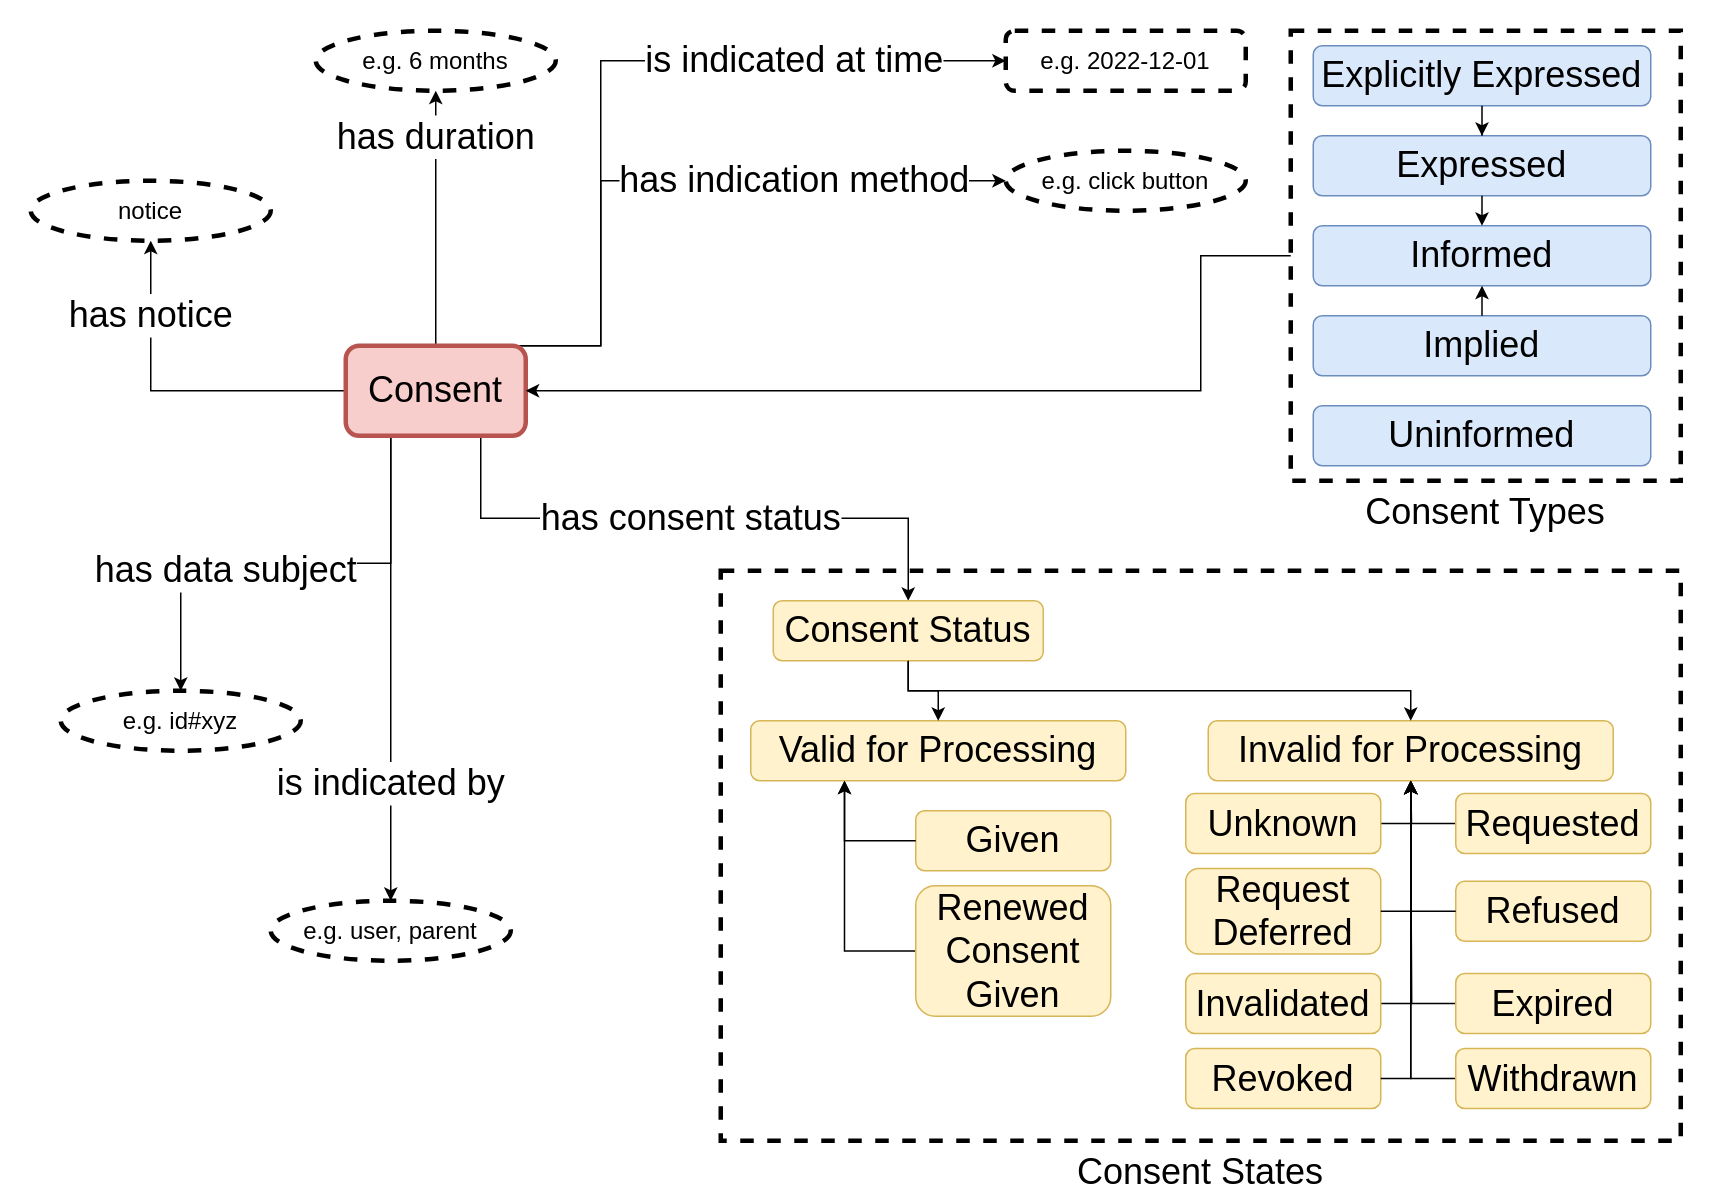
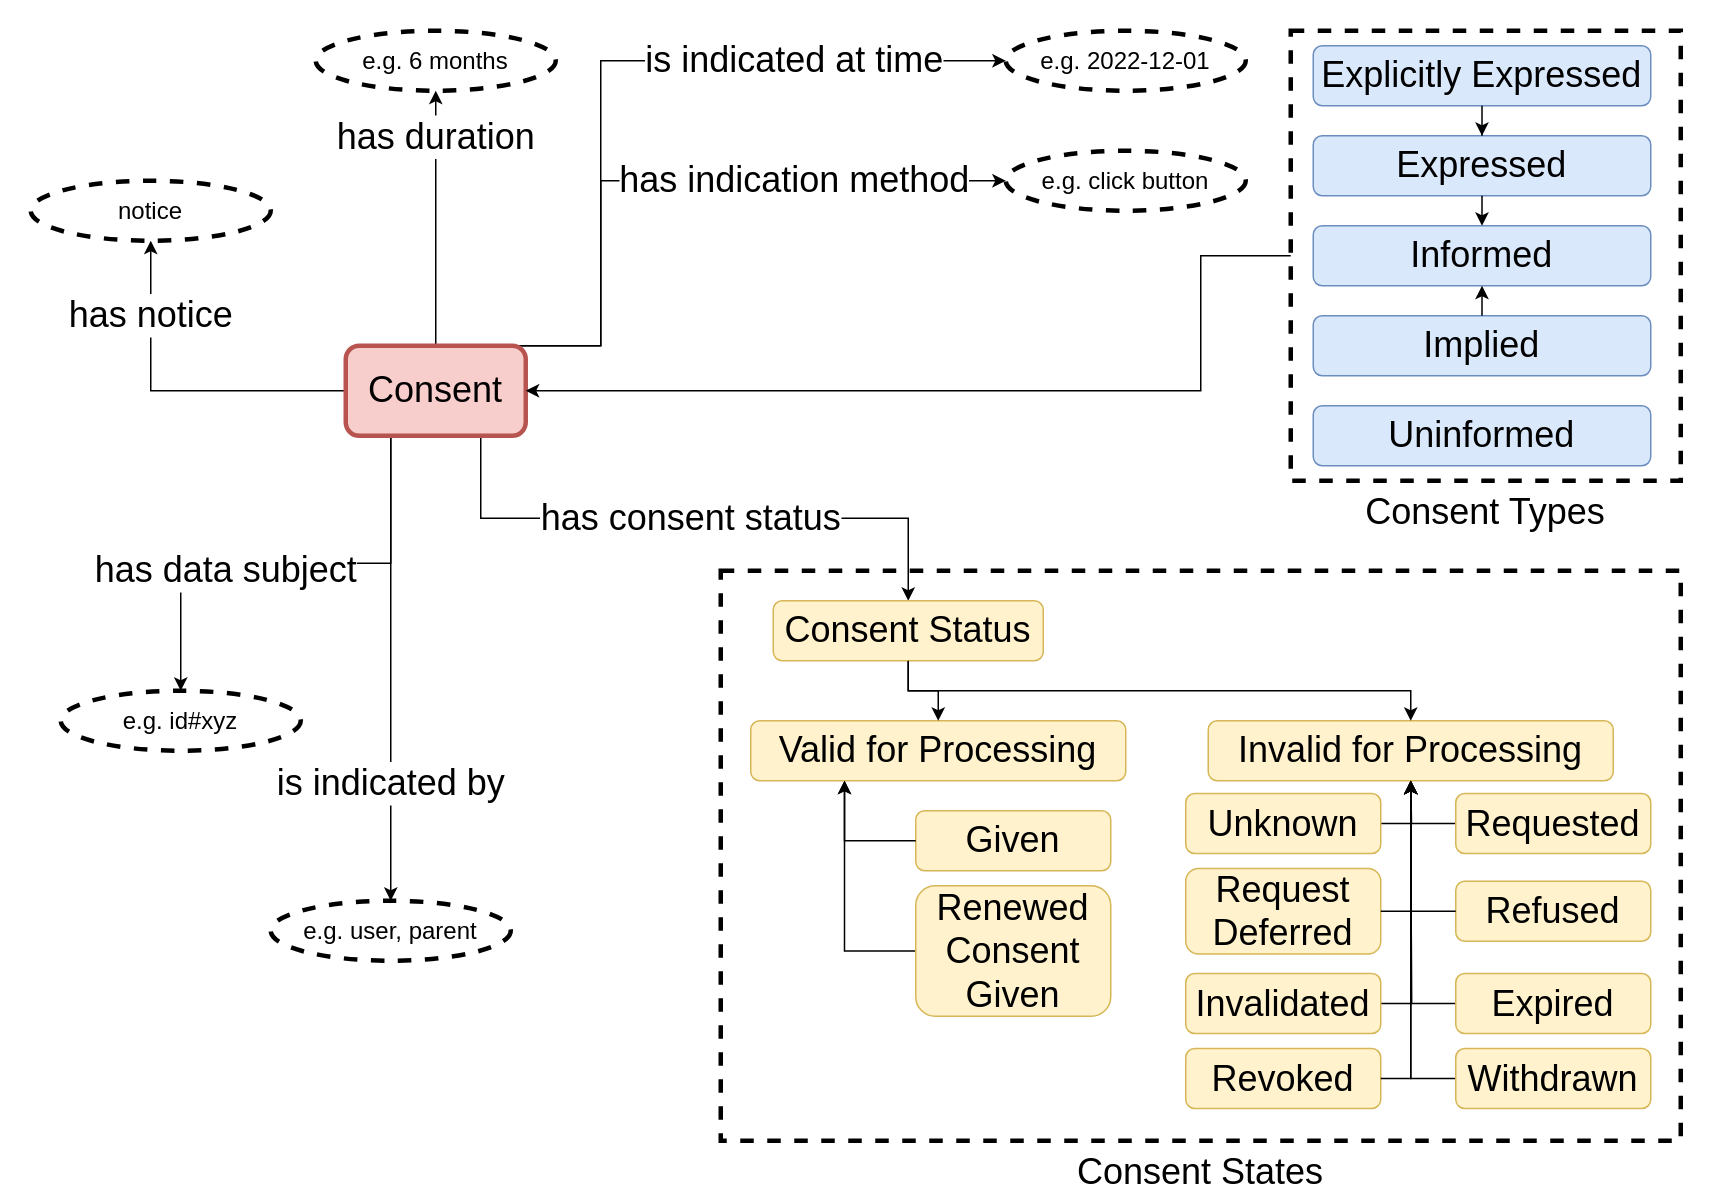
- <mxCell id="53" value="e.g. 2022-12-01" style="whiteSpace=wrap;html=1;dashed=1;strokeWidth=3;fontSize=16;fillColor=none;rounded=1;" vertex="1" parent="1"><mxGeometry x="670" y="20" width="160" height="40" as="geometry" /></mxCell>
+ <mxCell id="53" value="e.g. 2022-12-01" style="ellipse;whiteSpace=wrap;html=1;dashed=1;strokeWidth=3;fontSize=16;fillColor=none;" vertex="1" parent="1"><mxGeometry x="670" y="20" width="160" height="40" as="geometry" /></mxCell>
